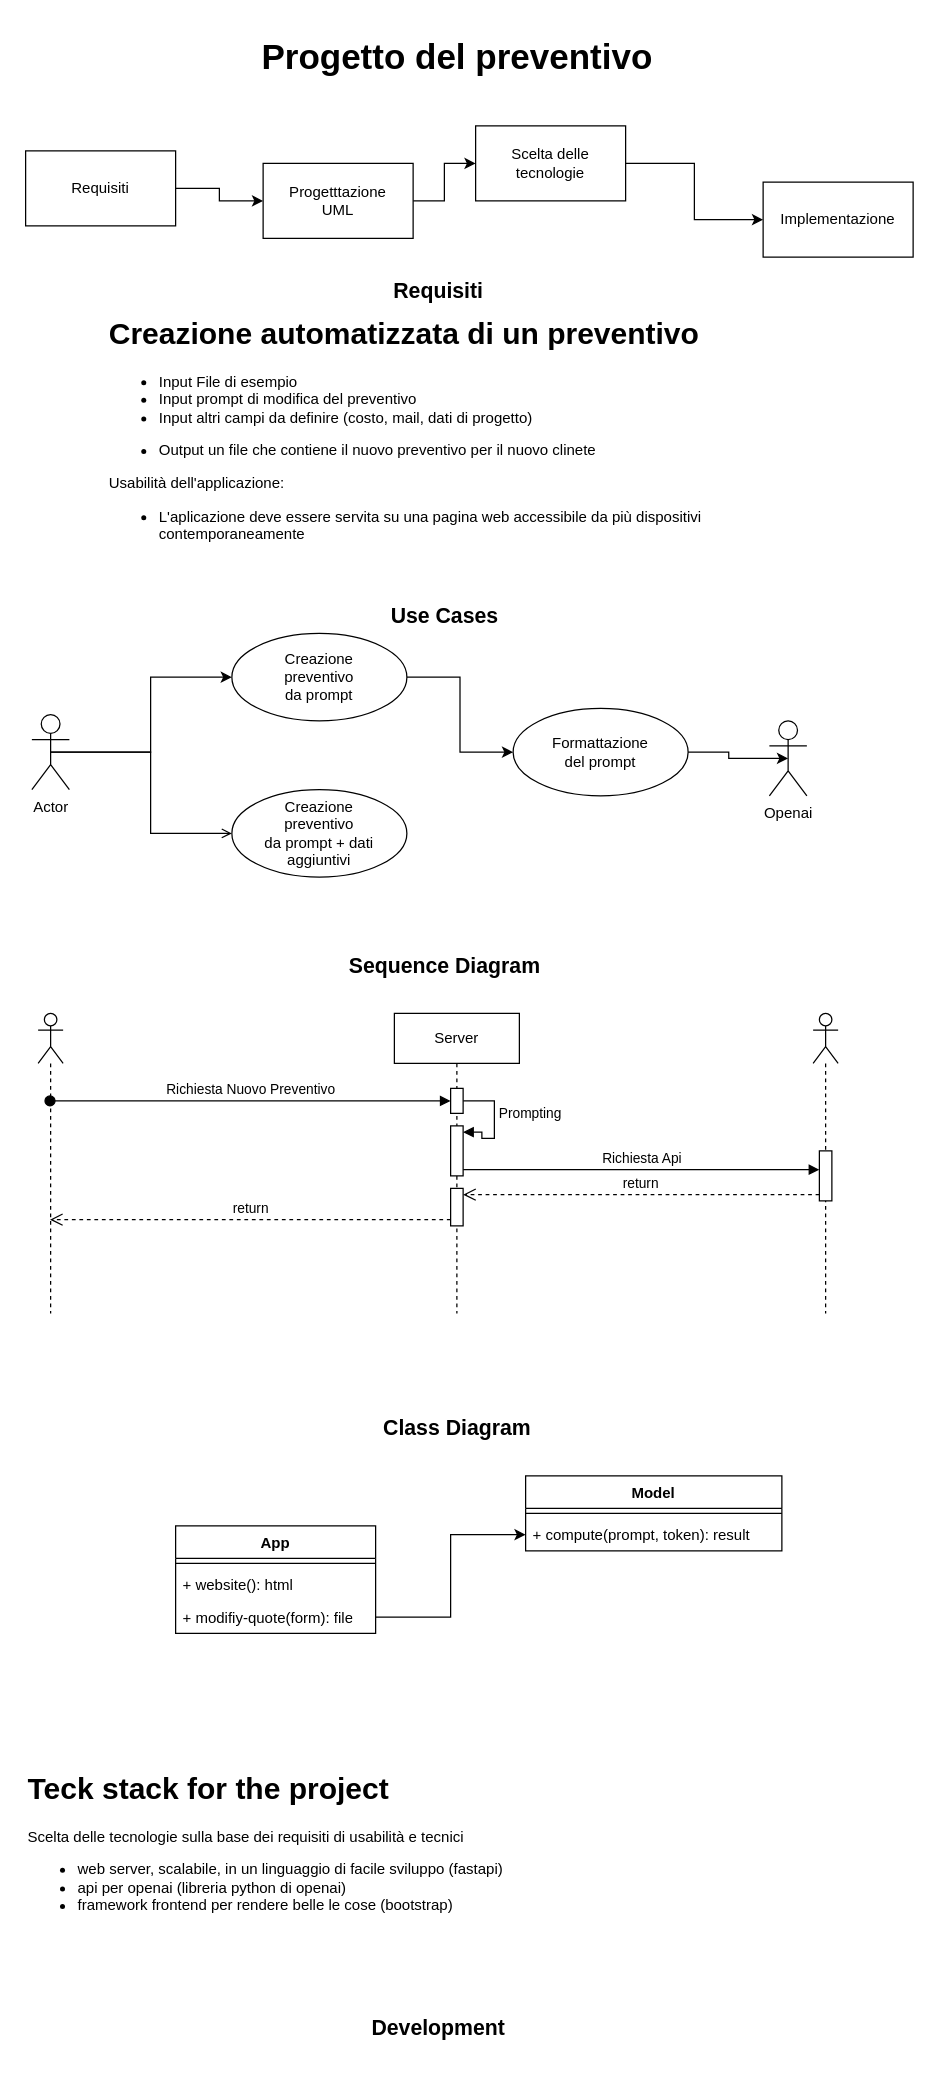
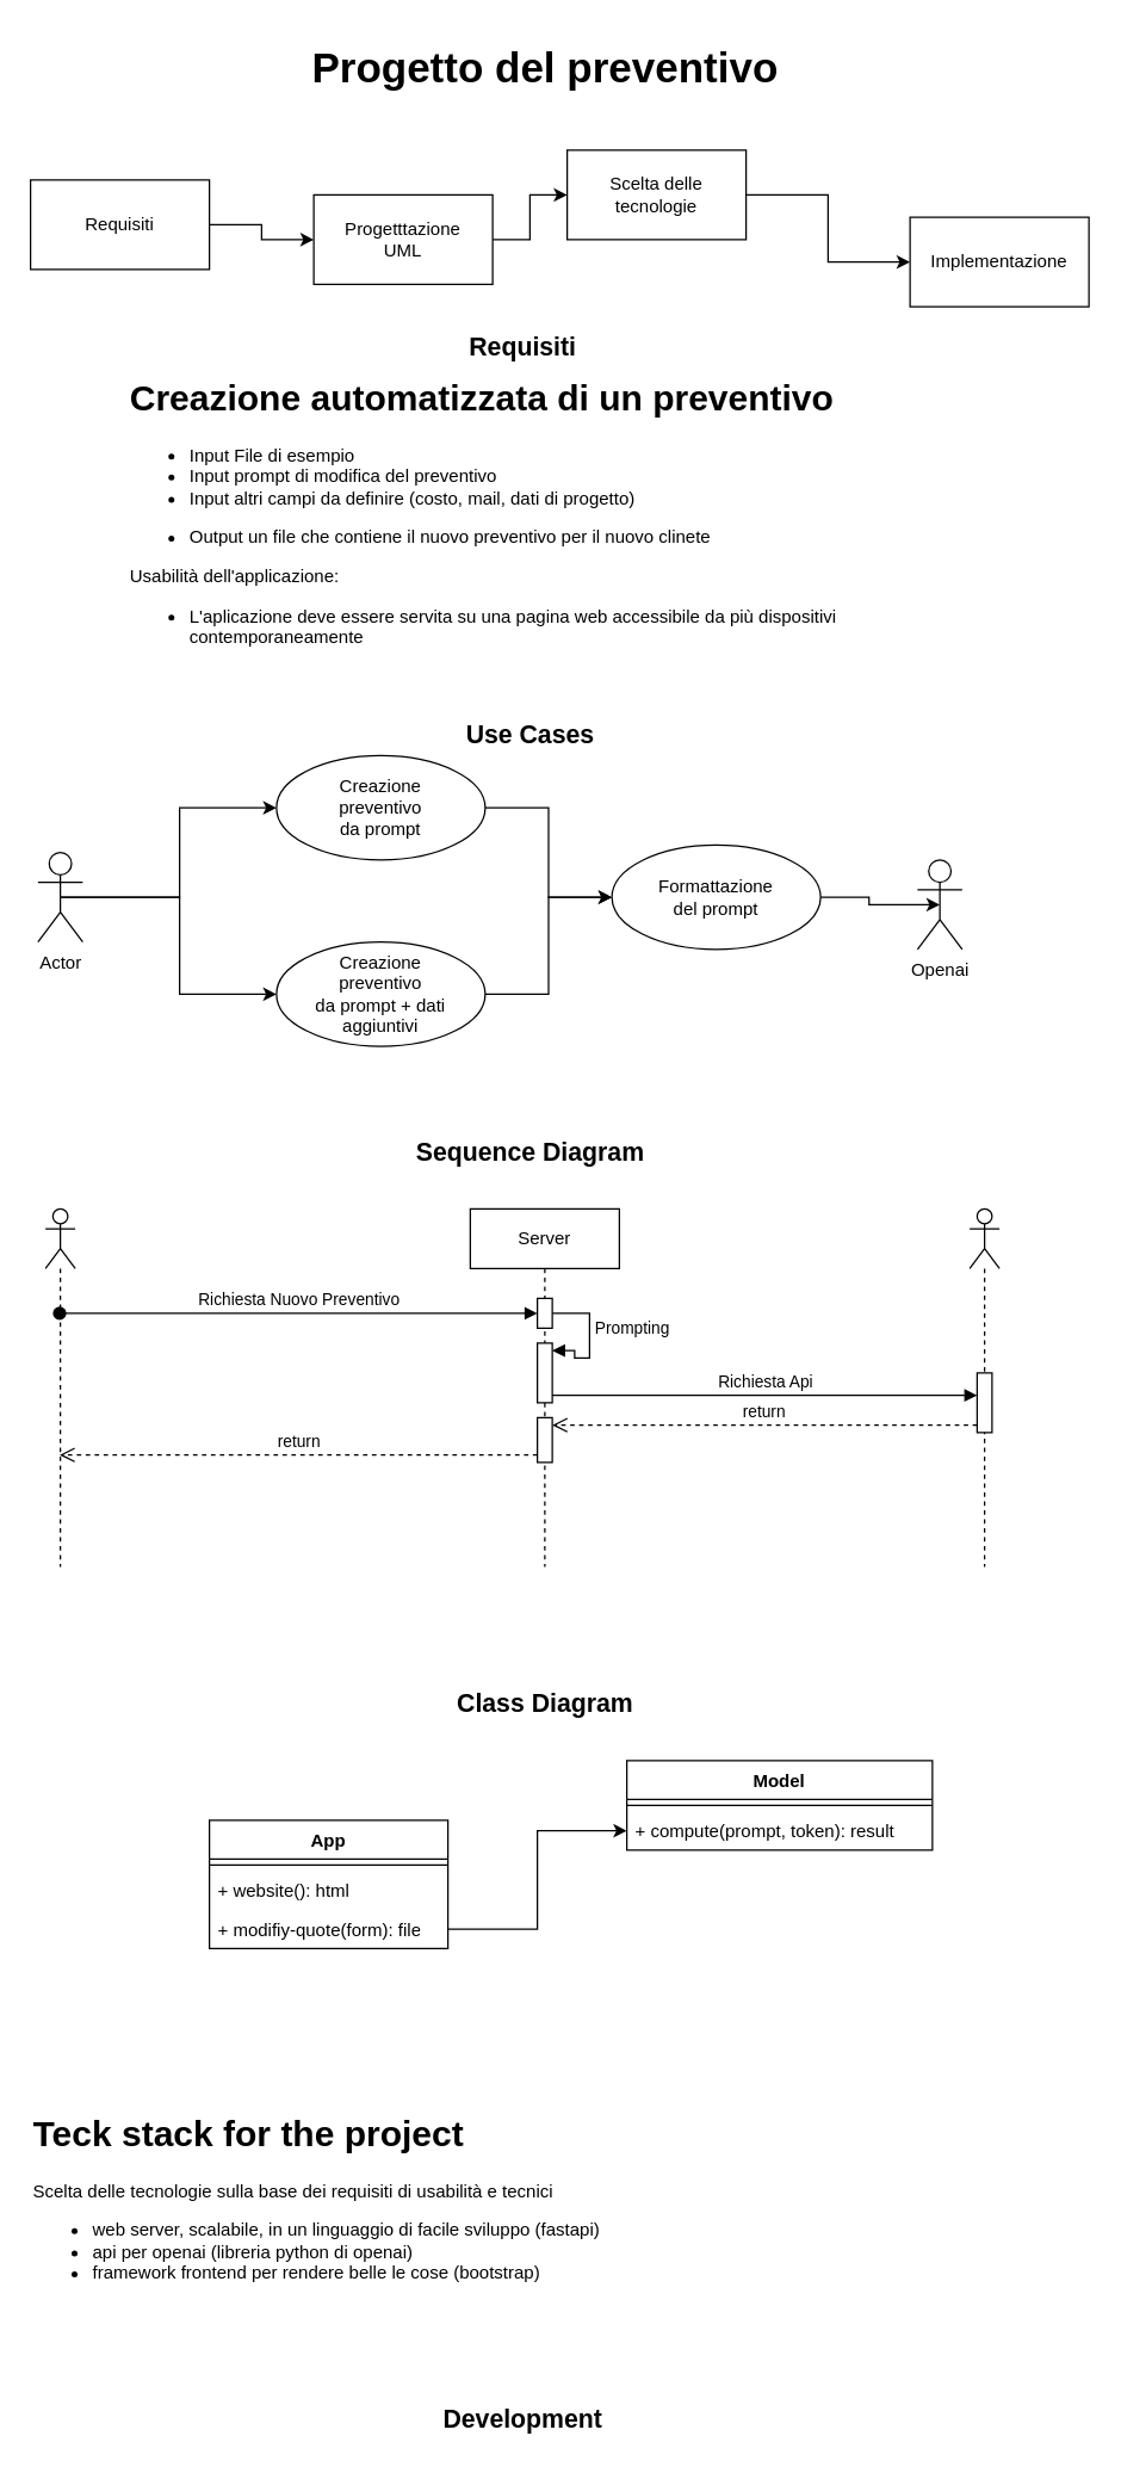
+ <mxCell id="17" style="edgeStyle=orthogonalEdgeStyle;rounded=0;orthogonalLoop=1;jettySize=auto;html=1;exitX=1;exitY=0.5;exitDx=0;exitDy=0;entryX=0;entryY=0.5;entryDx=0;entryDy=0;" edge="1" parent="1" source="18" target="19"><mxGeometry relative="1" as="geometry" /></mxCell>
- <mxCell id="12" style="edgeStyle=orthogonalEdgeStyle;rounded=0;orthogonalLoop=1;jettySize=auto;html=1;exitX=0.5;exitY=0.5;exitDx=0;exitDy=0;exitPerimeter=0;entryX=0;entryY=0.5;entryDx=0;entryDy=0;endArrow=open;" edge="1" parent="1" source="13" target="18"><mxGeometry relative="1" as="geometry" /></mxCell>
+ <mxCell id="12" style="edgeStyle=orthogonalEdgeStyle;rounded=0;orthogonalLoop=1;jettySize=auto;html=1;exitX=0.5;exitY=0.5;exitDx=0;exitDy=0;exitPerimeter=0;entryX=0;entryY=0.5;entryDx=0;entryDy=0;" edge="1" parent="1" source="13" target="18"><mxGeometry relative="1" as="geometry" /></mxCell>
